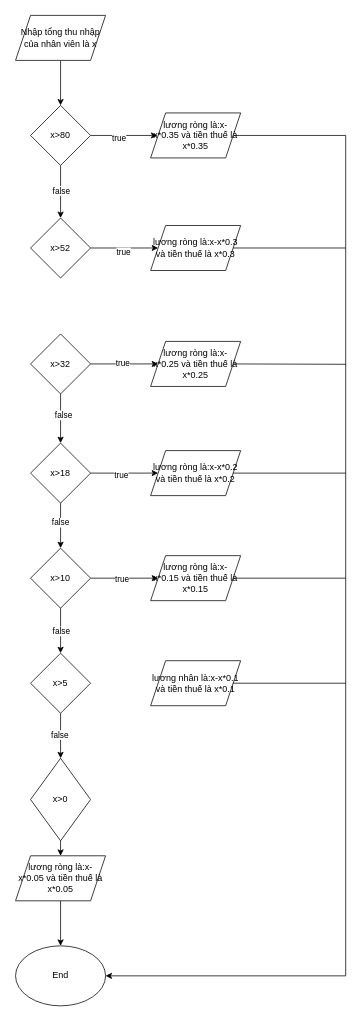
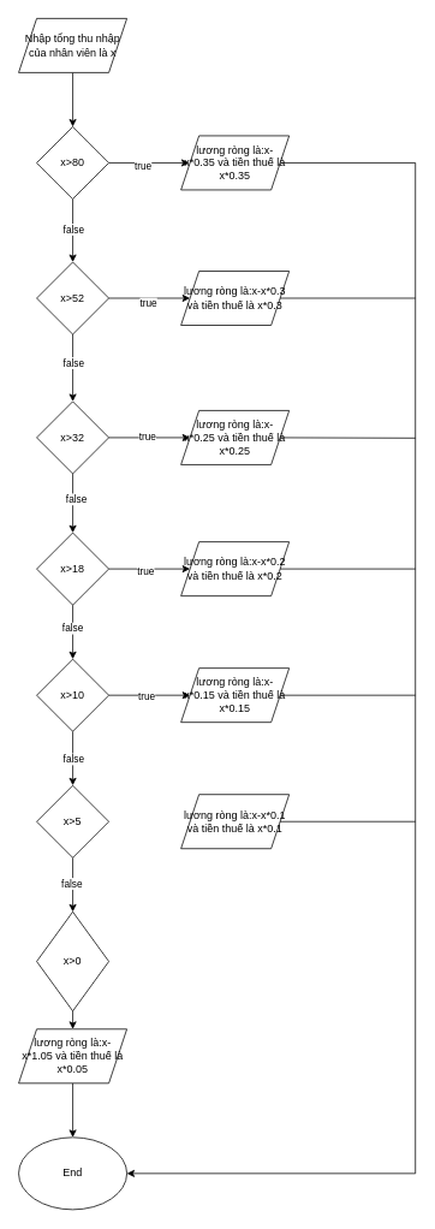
+ <mxCell id="9" style="edgeStyle=orthogonalEdgeStyle;rounded=0;orthogonalLoop=1;jettySize=auto;html=1;exitX=0.5;exitY=1;exitDx=0;exitDy=0;entryX=0.5;entryY=0;entryDx=0;entryDy=0;" parent="1" source="13" target="18" edge="1"><mxGeometry relative="1" as="geometry" /></mxCell>
+ <mxCell id="10" value="&lt;font style=&quot;vertical-align: inherit;&quot;&gt;&lt;font style=&quot;vertical-align: inherit;&quot;&gt;false&lt;/font&gt;&lt;/font&gt;" style="edgeLabel;html=1;align=center;verticalAlign=middle;resizable=0;points=[];" parent="9" vertex="1" connectable="0"><mxGeometry x="-0.168" relative="1" as="geometry"><mxPoint as="offset" /></mxGeometry></mxCell>
- <mxCell id="43" value="lương nhân là:x-x*0.1 và tiền thuế là x*0.1" style="shape=parallelogram;perimeter=parallelogramPerimeter;whiteSpace=wrap;html=1;fixedSize=1;" parent="1" vertex="1"><mxGeometry x="200" y="880" width="120" height="60" as="geometry" /></mxCell>
+ <mxCell id="43" value="lương ròng là:x-x*0.1 và tiền thuế là x*0.1" style="shape=parallelogram;perimeter=parallelogramPerimeter;whiteSpace=wrap;html=1;fixedSize=1;" parent="1" vertex="1"><mxGeometry x="200" y="880" width="120" height="60" as="geometry" /></mxCell>
- <mxCell id="35" value="lương ròng là:x-x*0.05 và tiền thuế là x*0.05" style="shape=parallelogram;perimeter=parallelogramPerimeter;whiteSpace=wrap;html=1;fixedSize=1;" parent="1" vertex="1"><mxGeometry x="20" y="1140" width="120" height="60" as="geometry" /></mxCell>
+ <mxCell id="35" value="lương ròng là:x-x*1.05 và tiền thuế là x*0.05" style="shape=parallelogram;perimeter=parallelogramPerimeter;whiteSpace=wrap;html=1;fixedSize=1;" parent="1" vertex="1"><mxGeometry x="20" y="1140" width="120" height="60" as="geometry" /></mxCell>
